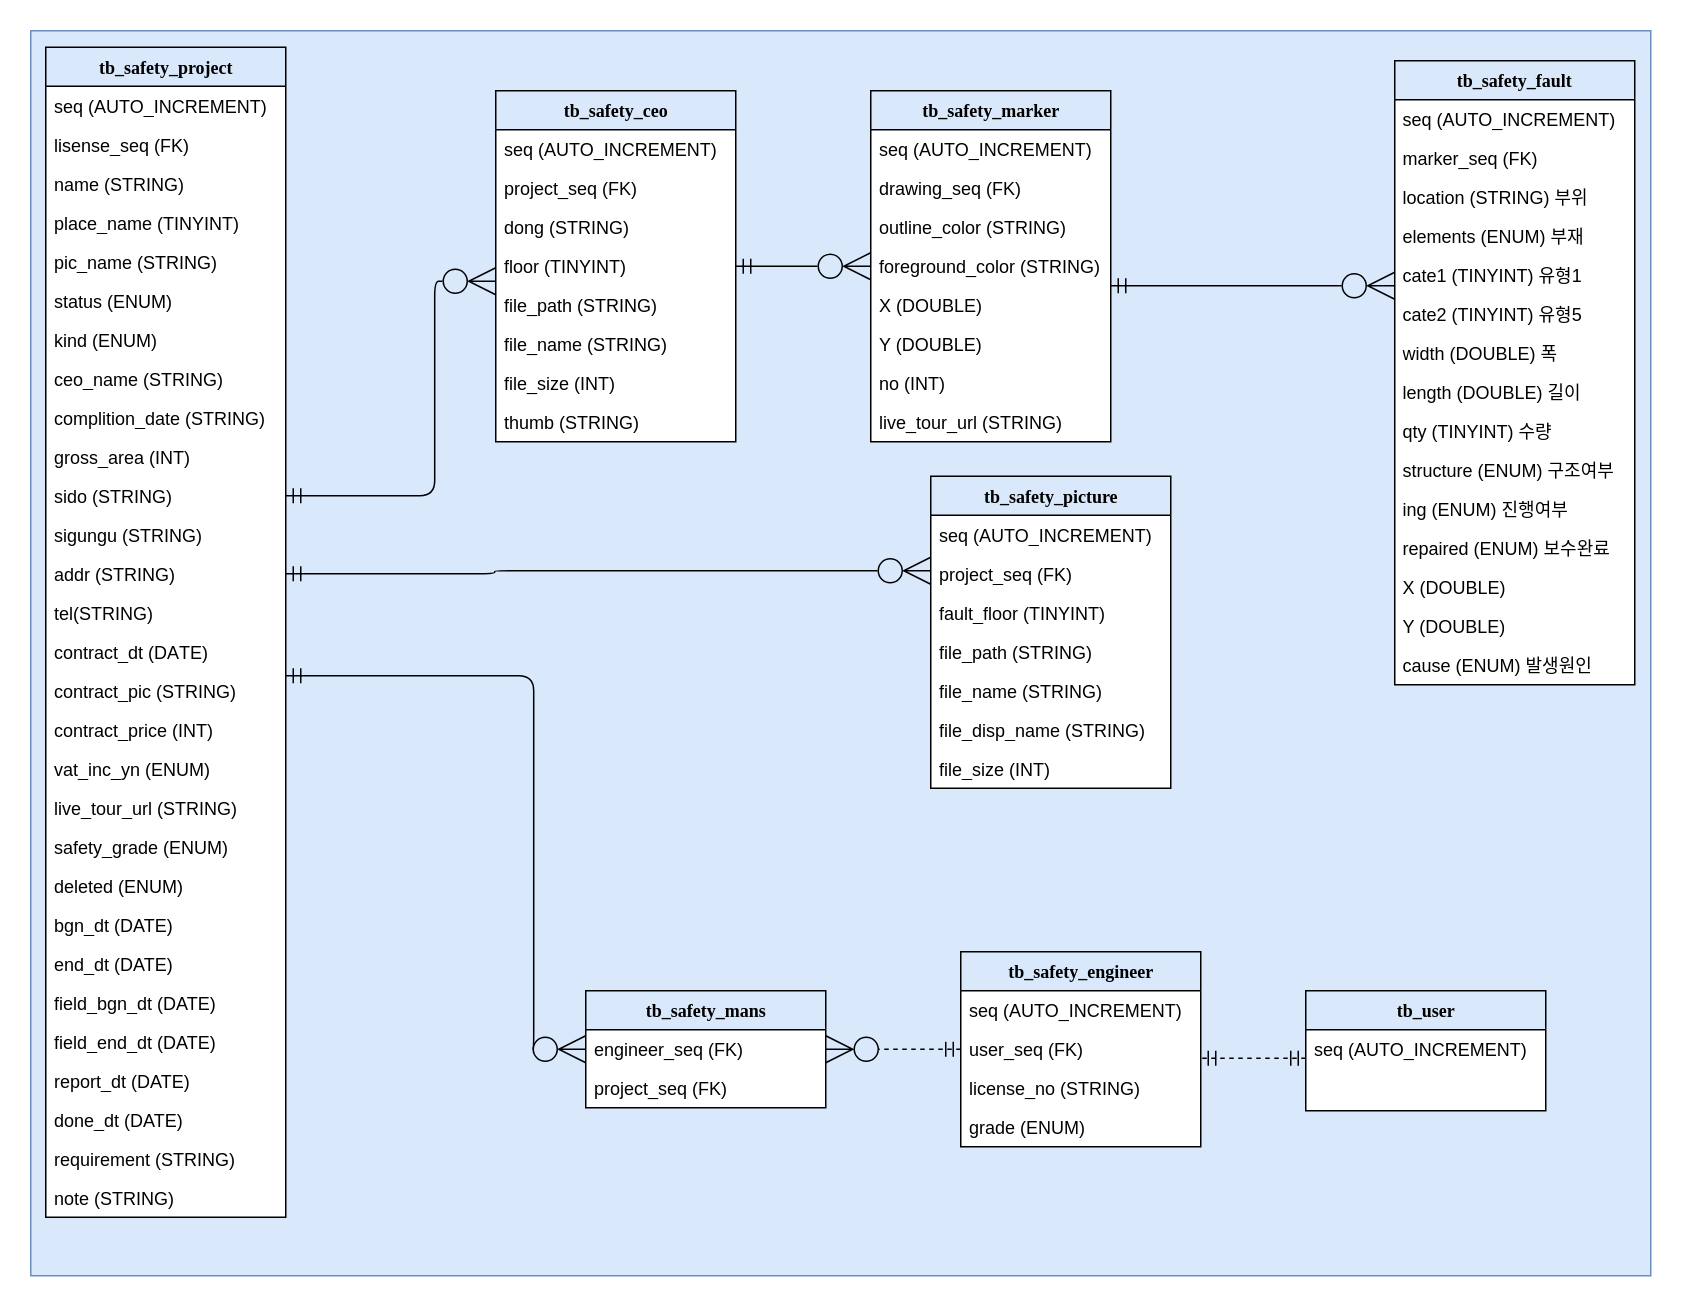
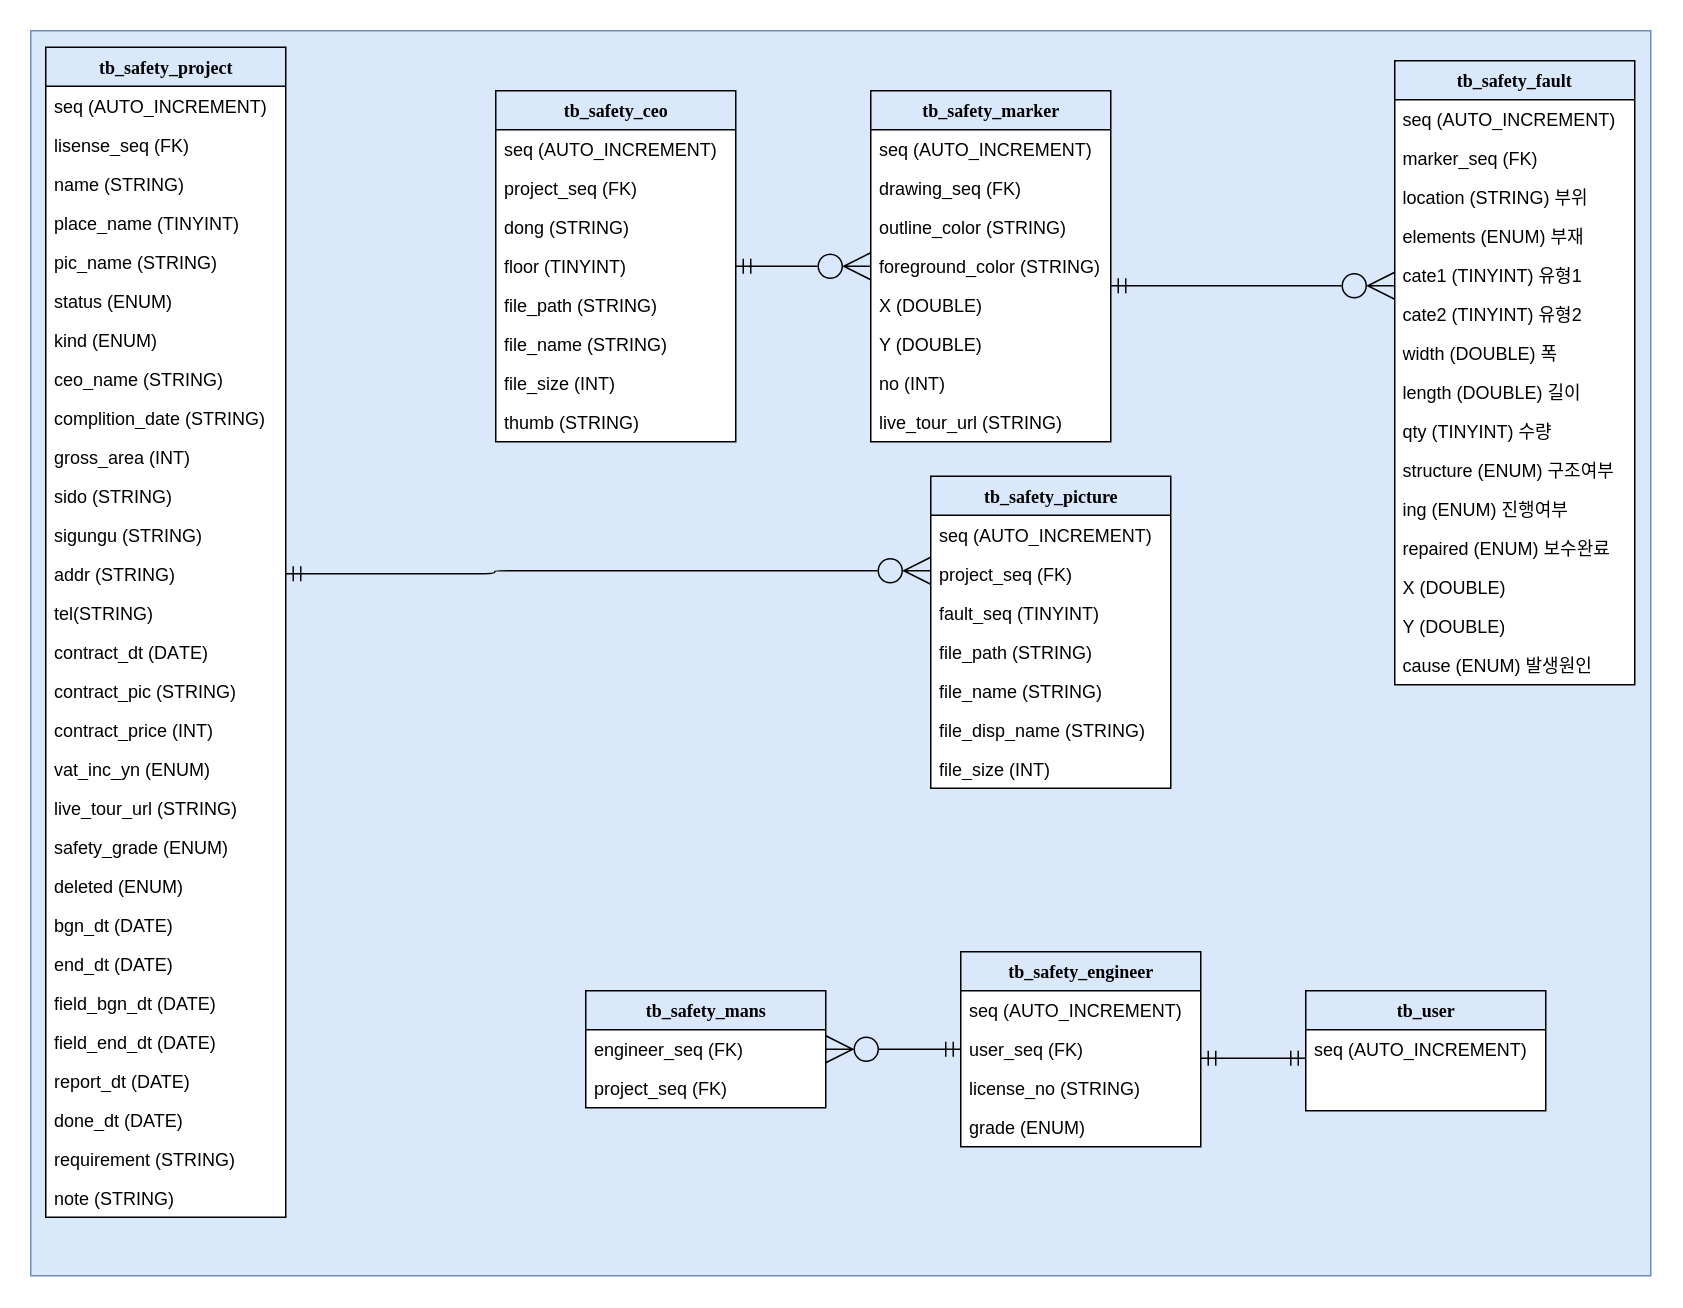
- <mxCell id="57" value="cate2 (TINYINT) 유형5" style="text;html=1;strokeColor=none;fillColor=none;align=left;verticalAlign=top;spacingLeft=4;spacingRight=4;whiteSpace=wrap;overflow=hidden;rotatable=0;points=[[0,0.5],[1,0.5]];portConstraint=eastwest;" vertex="1" parent="51"><mxGeometry y="156" width="160" height="26" as="geometry" /></mxCell>
+ <mxCell id="57" value="cate2 (TINYINT) 유형2" style="text;html=1;strokeColor=none;fillColor=none;align=left;verticalAlign=top;spacingLeft=4;spacingRight=4;whiteSpace=wrap;overflow=hidden;rotatable=0;points=[[0,0.5],[1,0.5]];portConstraint=eastwest;" vertex="1" parent="51"><mxGeometry y="156" width="160" height="26" as="geometry" /></mxCell>
- <mxCell id="83" style="edgeStyle=orthogonalEdgeStyle;rounded=1;orthogonalLoop=1;jettySize=auto;html=1;endArrow=ERzeroToMany;endFill=0;endSize=16;startSize=8;curved=0;startArrow=ERmandOne;startFill=0;" parent="1" source="3" target="33" edge="1"><mxGeometry relative="1" as="geometry"><mxPoint x="669.33" y="69" as="sourcePoint" /><mxPoint x="519.33" y="79" as="targetPoint" /><Array as="points"><mxPoint x="289.33" y="330" /><mxPoint x="289.33" y="187" /></Array></mxGeometry></mxCell>
- <mxCell id="70" value="fault_floor (TINYINT)" style="text;html=1;strokeColor=none;fillColor=none;align=left;verticalAlign=top;spacingLeft=4;spacingRight=4;whiteSpace=wrap;overflow=hidden;rotatable=0;points=[[0,0.5],[1,0.5]];portConstraint=eastwest;" parent="67" vertex="1"><mxGeometry y="78" width="160" height="26" as="geometry" /></mxCell>
+ <mxCell id="70" value="fault_seq (TINYINT)" style="text;html=1;strokeColor=none;fillColor=none;align=left;verticalAlign=top;spacingLeft=4;spacingRight=4;whiteSpace=wrap;overflow=hidden;rotatable=0;points=[[0,0.5],[1,0.5]];portConstraint=eastwest;" parent="67" vertex="1"><mxGeometry y="78" width="160" height="26" as="geometry" /></mxCell>
- <mxCell id="87" style="edgeStyle=orthogonalEdgeStyle;rounded=1;orthogonalLoop=1;jettySize=auto;html=1;endArrow=ERzeroToMany;endFill=0;endSize=16;startSize=8;curved=0;startArrow=ERmandOne;startFill=0;" parent="1" source="3" target="80" edge="1"><mxGeometry relative="1" as="geometry"><mxPoint x="109.33" y="430" as="sourcePoint" /><mxPoint x="10.33" y="381" as="targetPoint" /><Array as="points"><mxPoint x="355.33" y="450" /><mxPoint x="355.33" y="699" /></Array></mxGeometry></mxCell>
- <mxCell id="89" style="edgeStyle=orthogonalEdgeStyle;rounded=1;orthogonalLoop=1;jettySize=auto;html=1;endArrow=ERzeroToMany;endFill=0;endSize=16;startSize=8;curved=0;startArrow=ERmandOne;startFill=0;dashed=1;" parent="1" source="75" target="80" edge="1"><mxGeometry relative="1" as="geometry"><mxPoint x="560" y="624" as="sourcePoint" /><mxPoint x="530" y="587" as="targetPoint" /><Array as="points"><mxPoint x="749.33" y="699" /><mxPoint x="749.33" y="699" /></Array></mxGeometry></mxCell>
+ <mxCell id="89" style="edgeStyle=orthogonalEdgeStyle;rounded=1;orthogonalLoop=1;jettySize=auto;html=1;endArrow=ERzeroToMany;endFill=0;endSize=16;startSize=8;curved=0;startArrow=ERmandOne;startFill=0;" parent="1" source="75" target="80" edge="1"><mxGeometry relative="1" as="geometry"><mxPoint x="560" y="624" as="sourcePoint" /><mxPoint x="530" y="587" as="targetPoint" /><Array as="points"><mxPoint x="749.33" y="699" /><mxPoint x="749.33" y="699" /></Array></mxGeometry></mxCell>
- <mxCell id="88" value="" style="edgeStyle=orthogonalEdgeStyle;rounded=0;orthogonalLoop=1;jettySize=auto;html=1;endSize=8;startSize=8;startArrow=ERmandOne;startFill=0;endArrow=ERmandOne;endFill=0;dashed=1;" parent="1" source="84" target="75" edge="1"><mxGeometry relative="1" as="geometry"><mxPoint x="369.33" y="718" as="targetPoint" /><mxPoint x="419.33" y="742.91" as="sourcePoint" /><Array as="points"><mxPoint x="860" y="705" /><mxPoint x="860" y="705" /></Array></mxGeometry></mxCell>
+ <mxCell id="88" value="" style="edgeStyle=orthogonalEdgeStyle;rounded=0;orthogonalLoop=1;jettySize=auto;html=1;endSize=8;startSize=8;startArrow=ERmandOne;startFill=0;endArrow=ERmandOne;endFill=0;" parent="1" source="84" target="75" edge="1"><mxGeometry relative="1" as="geometry"><mxPoint x="369.33" y="718" as="targetPoint" /><mxPoint x="419.33" y="742.91" as="sourcePoint" /><Array as="points"><mxPoint x="860" y="705" /><mxPoint x="860" y="705" /></Array></mxGeometry></mxCell>
